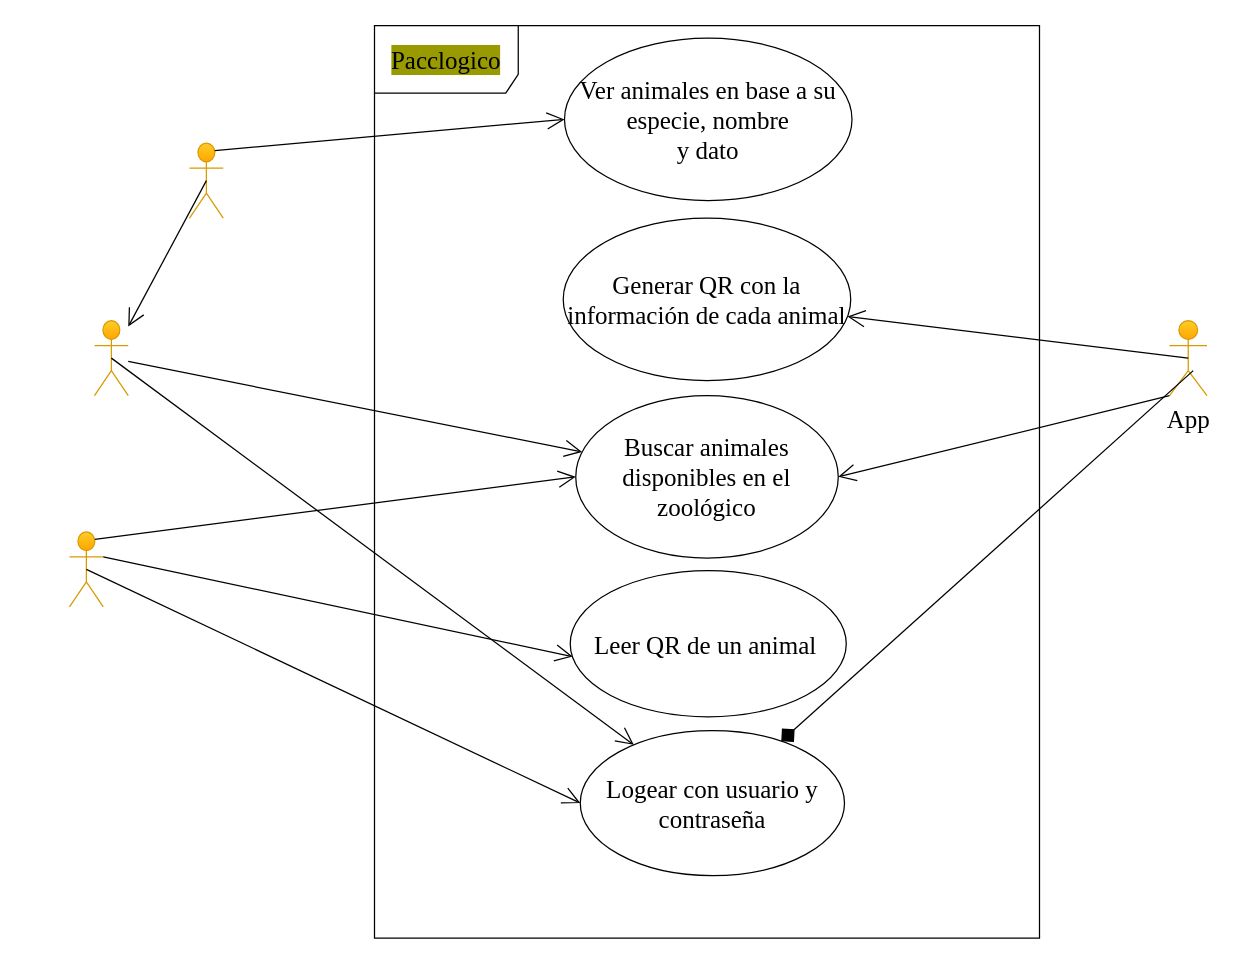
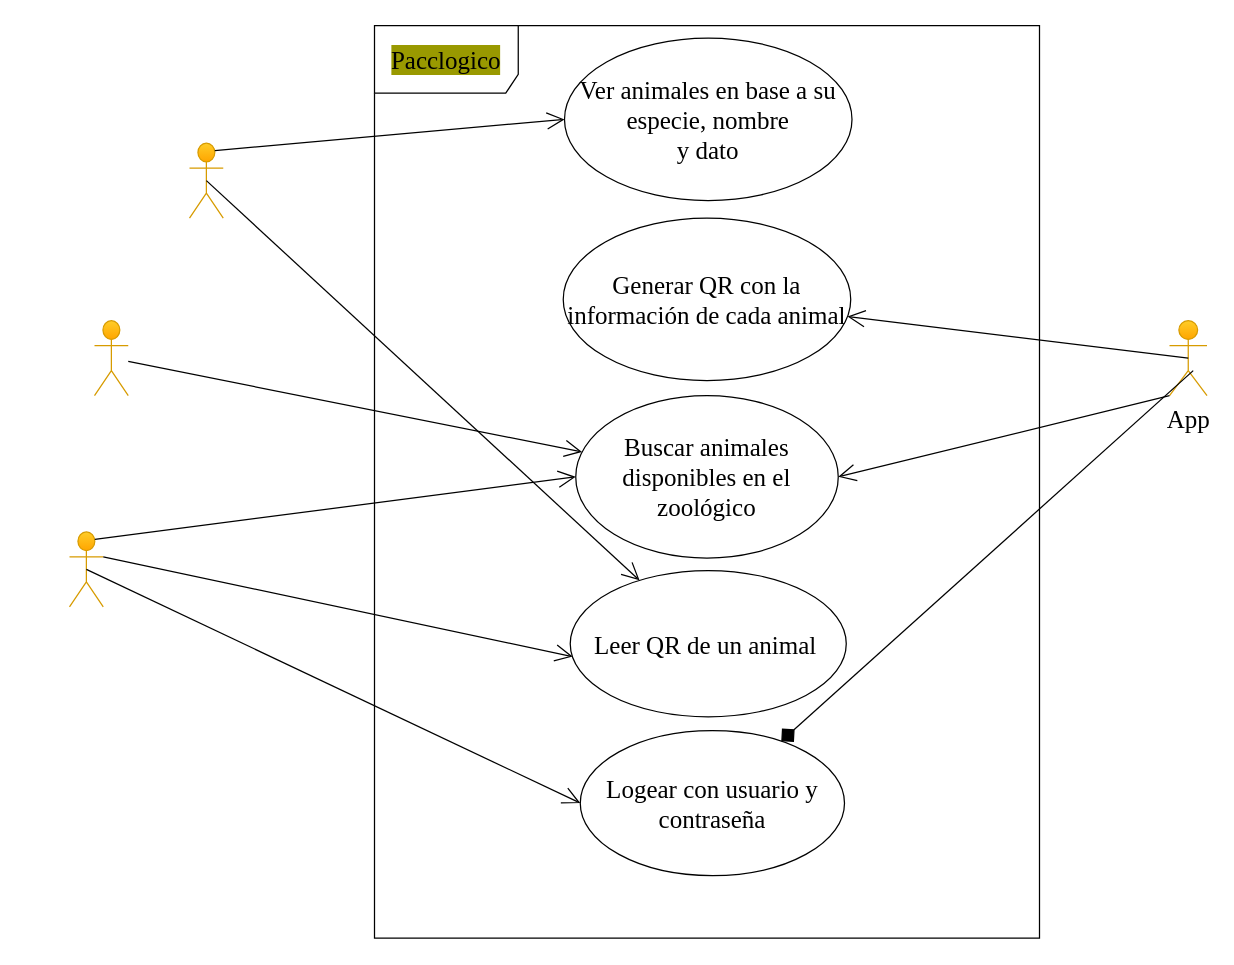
- <mxCell id="21" value="" style="endArrow=open;endFill=1;endSize=12;html=1;hachureGap=4;strokeColor=default;fontFamily=Architects Daughter;fontSource=https%3A%2F%2Ffonts.googleapis.com%2Fcss%3Ffamily%3DArchitects%2BDaughter;fontSize=16;fontColor=#000000;shadow=0;exitX=0.5;exitY=0.5;exitDx=0;exitDy=0;exitPerimeter=0;" edge="1" parent="1" source="7" target="16"><mxGeometry width="160" relative="1" as="geometry"><mxPoint x="146.25" y="130" as="sourcePoint" /><mxPoint x="426" y="105" as="targetPoint" /></mxGeometry></mxCell>
+ <mxCell id="21" value="" style="endArrow=open;endFill=1;endSize=12;html=1;hachureGap=4;strokeColor=default;fontFamily=Architects Daughter;fontSource=https%3A%2F%2Ffonts.googleapis.com%2Fcss%3Ffamily%3DArchitects%2BDaughter;fontSize=16;fontColor=#000000;shadow=0;exitX=0.5;exitY=0.5;exitDx=0;exitDy=0;exitPerimeter=0;" edge="1" parent="1" source="7" target="4"><mxGeometry width="160" relative="1" as="geometry"><mxPoint x="146.25" y="130" as="sourcePoint" /><mxPoint x="426" y="105" as="targetPoint" /></mxGeometry></mxCell>
- <mxCell id="19" value="" style="endArrow=open;endFill=1;endSize=12;html=1;hachureGap=4;strokeColor=default;fontFamily=Architects Daughter;fontSource=https%3A%2F%2Ffonts.googleapis.com%2Fcss%3Ffamily%3DArchitects%2BDaughter;fontSize=16;fontColor=#000000;shadow=0;exitX=0.5;exitY=0.5;exitDx=0;exitDy=0;exitPerimeter=0;" edge="1" parent="1" source="16" target="13"><mxGeometry width="160" relative="1" as="geometry"><mxPoint x="217" y="225.003" as="sourcePoint" /><mxPoint x="444.854" y="140.662" as="targetPoint" /></mxGeometry></mxCell>
